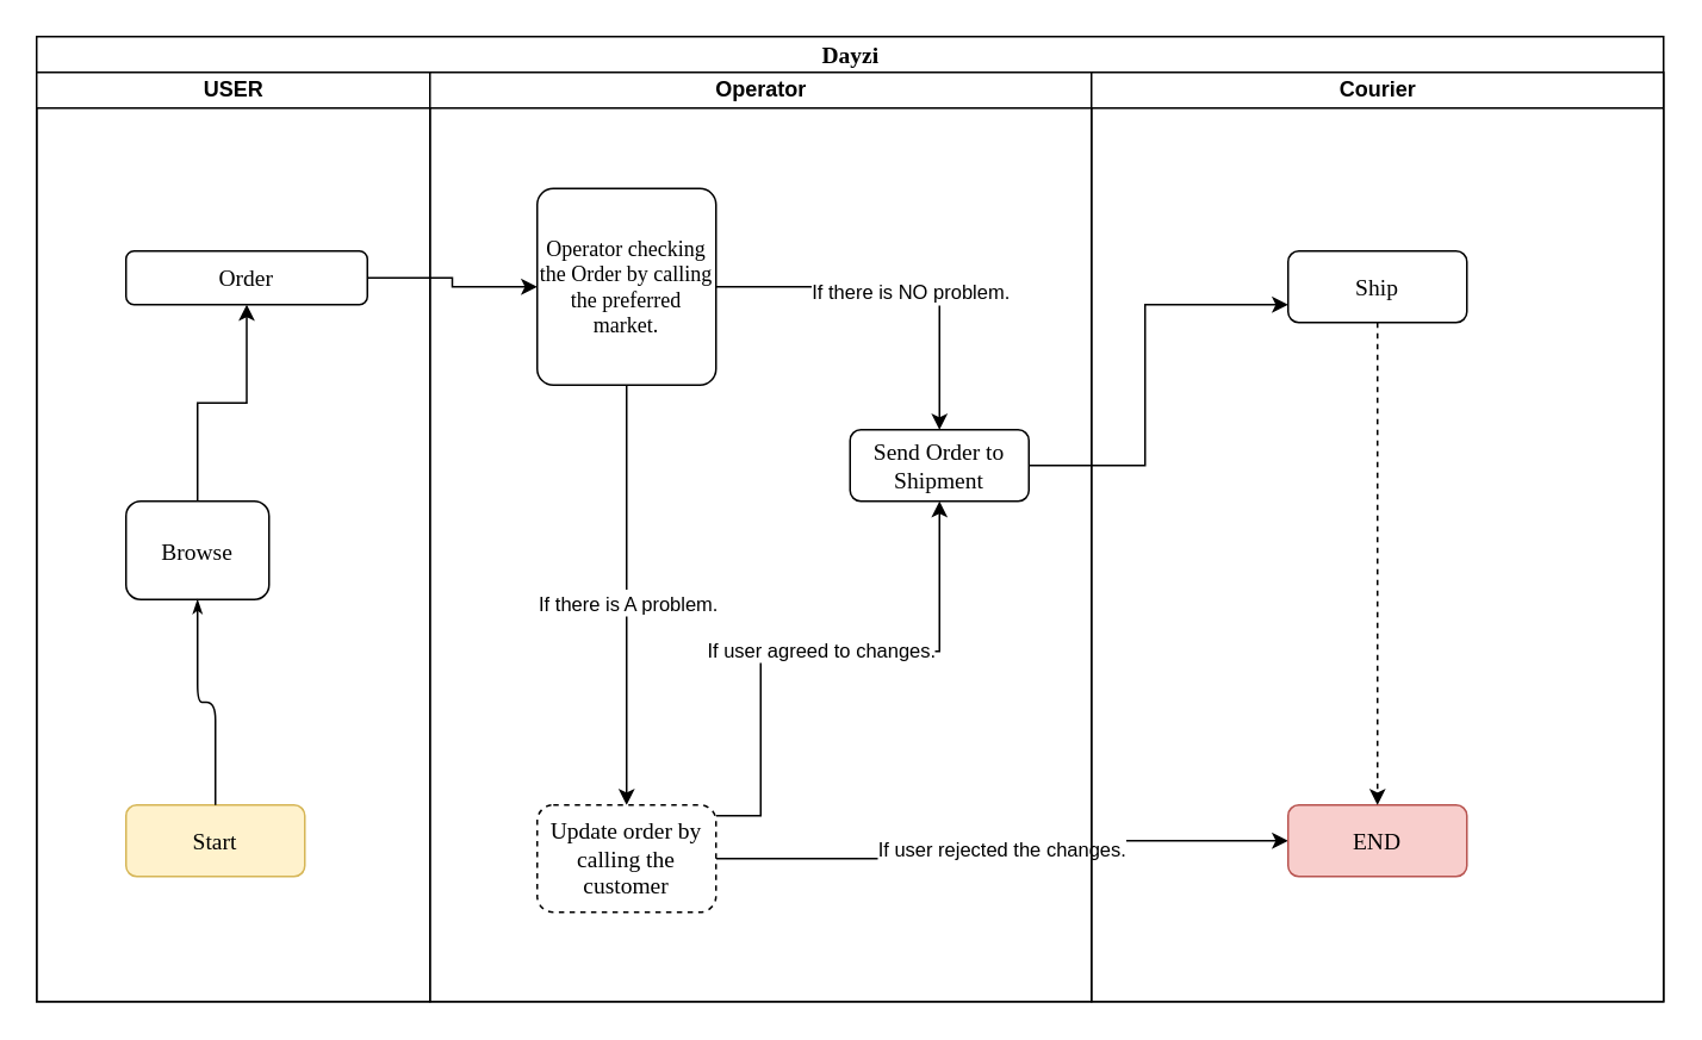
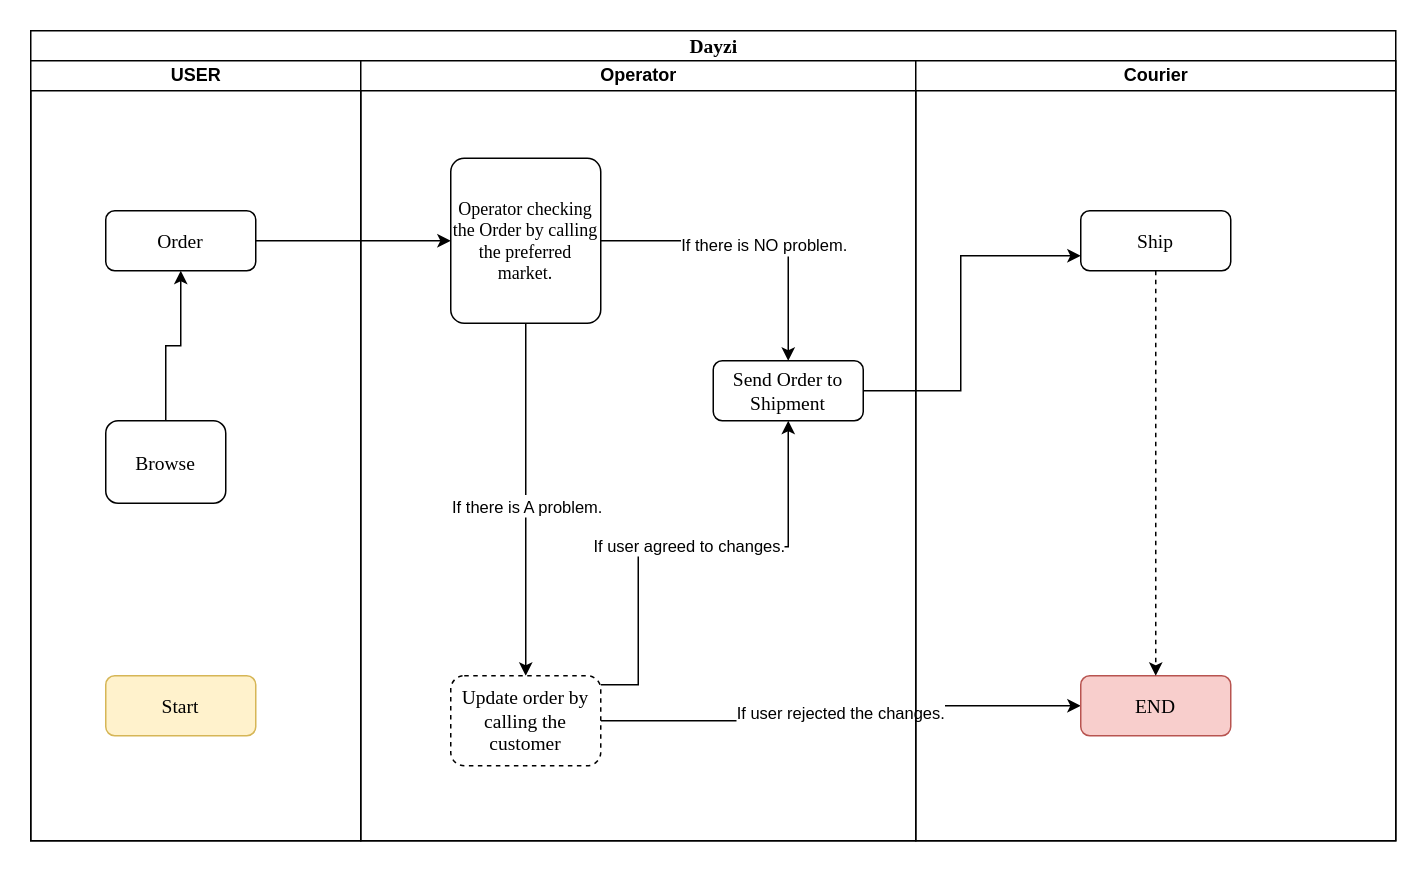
- <mxCell id="8" value="Order" style="rounded=1;whiteSpace=wrap;html=1;shadow=0;labelBackgroundColor=none;strokeColor=#000000;strokeWidth=1;fillColor=#ffffff;fontFamily=Verdana;fontSize=13;fontColor=#000000;align=center;" vertex="1" parent="4"><mxGeometry x="50" y="100" width="135" height="30" as="geometry" /></mxCell>
+ <mxCell id="8" value="Order" style="rounded=1;whiteSpace=wrap;html=1;shadow=0;labelBackgroundColor=none;strokeColor=#000000;strokeWidth=1;fillColor=#ffffff;fontFamily=Verdana;fontSize=13;fontColor=#000000;align=center;" vertex="1" parent="4"><mxGeometry x="50" y="100" width="100" height="40" as="geometry" /></mxCell>
- <mxCell id="7" style="edgeStyle=orthogonalEdgeStyle;rounded=1;html=1;labelBackgroundColor=none;startArrow=none;startFill=0;startSize=5;endArrow=classicThin;endFill=1;endSize=5;jettySize=auto;orthogonalLoop=1;strokeColor=#000000;strokeWidth=1;fontFamily=Verdana;fontSize=8;fontColor=#000000;" parent="4" source="5" target="6" edge="1"><mxGeometry relative="1" as="geometry" /></mxCell>
